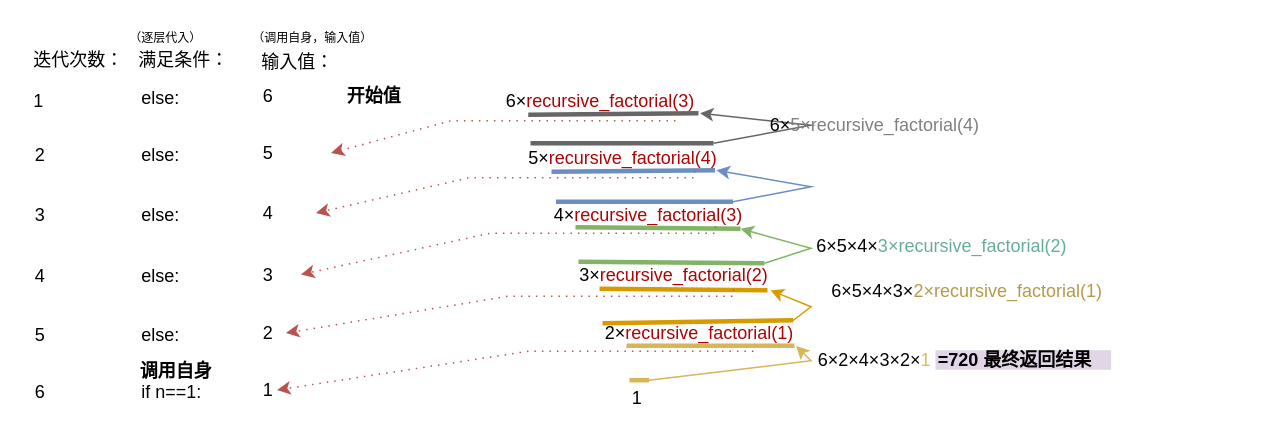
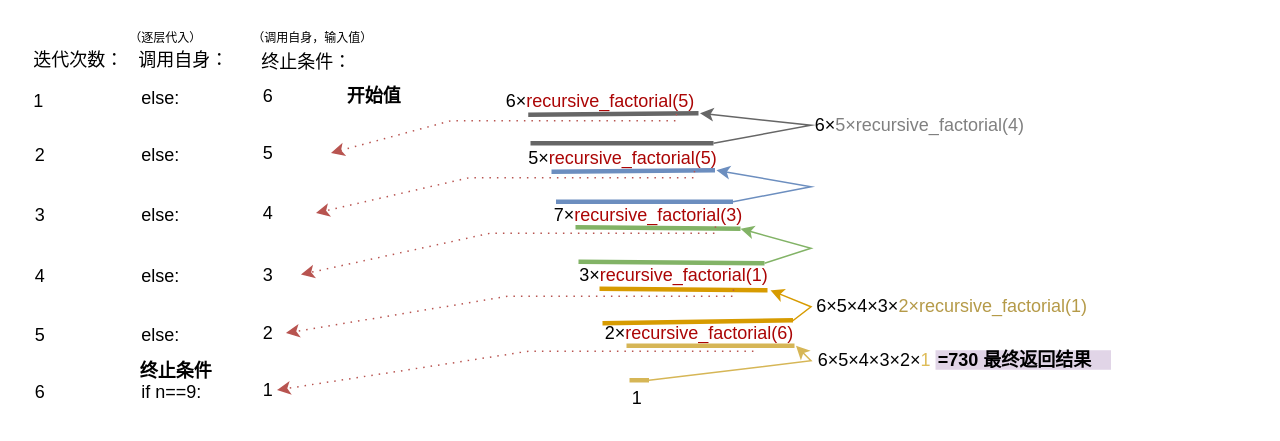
- <mxCell id="5" value="满足条件：" style="text;html=1;strokeColor=none;fillColor=none;align=left;verticalAlign=middle;whiteSpace=wrap;rounded=0;" vertex="1" parent="1"><mxGeometry x="90" y="35" width="80" height="10" as="geometry" /></mxCell>
+ <mxCell id="5" value="调用自身：" style="text;html=1;strokeColor=none;fillColor=none;align=left;verticalAlign=middle;whiteSpace=wrap;rounded=0;" vertex="1" parent="1"><mxGeometry x="90" y="35" width="80" height="10" as="geometry" /></mxCell>
- <mxCell id="2" value="输入值：" style="text;html=1;strokeColor=none;fillColor=none;align=left;verticalAlign=middle;whiteSpace=wrap;rounded=0;" vertex="1" parent="1"><mxGeometry x="172" y="31" width="160" height="20" as="geometry" /></mxCell>
+ <mxCell id="2" value="终止条件：" style="text;html=1;strokeColor=none;fillColor=none;align=left;verticalAlign=middle;whiteSpace=wrap;rounded=0;" vertex="1" parent="1"><mxGeometry x="172" y="31" width="160" height="20" as="geometry" /></mxCell>
- <mxCell id="8" value="6×&lt;font color=&quot;#ab0505&quot;&gt;recursive_factorial(3)&lt;/font&gt;" style="text;html=1;strokeColor=none;fillColor=none;align=left;verticalAlign=middle;whiteSpace=wrap;rounded=0;fontSize=12;" vertex="1" parent="1"><mxGeometry x="335" y="60" width="150" height="14" as="geometry" /></mxCell>
+ <mxCell id="8" value="6×&lt;font color=&quot;#ab0505&quot;&gt;recursive_factorial(5)&lt;/font&gt;" style="text;html=1;strokeColor=none;fillColor=none;align=left;verticalAlign=middle;whiteSpace=wrap;rounded=0;fontSize=12;" vertex="1" parent="1"><mxGeometry x="335" y="60" width="150" height="14" as="geometry" /></mxCell>
- <mxCell id="51" value="6&lt;span style=&quot;&quot;&gt;×&lt;/span&gt;&lt;font color=&quot;#808080&quot;&gt;5&lt;font&gt;×recursive_factorial(4)&lt;/font&gt;&lt;/font&gt;" style="text;html=1;strokeColor=none;fillColor=none;align=left;verticalAlign=middle;whiteSpace=wrap;rounded=0;fontSize=12;fontColor=#030303;" vertex="1" parent="1"><mxGeometry x="511" y="76" width="269" height="14" as="geometry" /></mxCell>
+ <mxCell id="51" value="6&lt;span style=&quot;&quot;&gt;×&lt;/span&gt;&lt;font color=&quot;#808080&quot;&gt;5&lt;font&gt;×recursive_factorial(4)&lt;/font&gt;&lt;/font&gt;" style="text;html=1;strokeColor=none;fillColor=none;align=left;verticalAlign=middle;whiteSpace=wrap;rounded=0;fontSize=12;fontColor=#030303;" vertex="1" parent="1"><mxGeometry x="541" y="76" width="269" height="14" as="geometry" /></mxCell>
- <mxCell id="14" value="5×&lt;font color=&quot;#ab0505&quot;&gt;recursive_factorial&lt;/font&gt;&lt;font color=&quot;#ab0505&quot;&gt;(4)&lt;/font&gt;" style="text;html=1;strokeColor=none;fillColor=none;align=left;verticalAlign=middle;whiteSpace=wrap;rounded=0;fontSize=12;" vertex="1" parent="1"><mxGeometry x="350" y="98" width="140" height="14" as="geometry" /></mxCell>
+ <mxCell id="14" value="5×&lt;font color=&quot;#ab0505&quot;&gt;recursive_factorial&lt;/font&gt;&lt;font color=&quot;#ab0505&quot;&gt;(5)&lt;/font&gt;" style="text;html=1;strokeColor=none;fillColor=none;align=left;verticalAlign=middle;whiteSpace=wrap;rounded=0;fontSize=12;" vertex="1" parent="1"><mxGeometry x="350" y="98" width="140" height="14" as="geometry" /></mxCell>
- <mxCell id="15" value="4×&lt;font color=&quot;#ab0505&quot;&gt;recursive_factorial&lt;/font&gt;&lt;font color=&quot;#ab0505&quot;&gt;(3)&lt;/font&gt;" style="text;html=1;strokeColor=none;fillColor=none;align=left;verticalAlign=middle;whiteSpace=wrap;rounded=0;fontSize=12;" vertex="1" parent="1"><mxGeometry x="367" y="136" width="150" height="14" as="geometry" /></mxCell>
+ <mxCell id="15" value="7×&lt;font color=&quot;#ab0505&quot;&gt;recursive_factorial&lt;/font&gt;&lt;font color=&quot;#ab0505&quot;&gt;(3)&lt;/font&gt;" style="text;html=1;strokeColor=none;fillColor=none;align=left;verticalAlign=middle;whiteSpace=wrap;rounded=0;fontSize=12;" vertex="1" parent="1"><mxGeometry x="367" y="136" width="150" height="14" as="geometry" /></mxCell>
- <mxCell id="55" value="6×5&lt;font&gt;×4&lt;/font&gt;×&lt;font color=&quot;#67ab9f&quot;&gt;3&lt;/font&gt;&lt;font color=&quot;#67ab9f&quot;&gt;&lt;span style=&quot;&quot;&gt;×&lt;/span&gt;&lt;font&gt;recursive_factorial(2)&lt;/font&gt;&lt;/font&gt;" style="text;html=1;strokeColor=none;fillColor=none;align=left;verticalAlign=middle;whiteSpace=wrap;rounded=0;fontSize=12;fontColor=#030303;" vertex="1" parent="1"><mxGeometry x="542" y="154" width="289" height="20" as="geometry" /></mxCell>
- <mxCell id="16" value="3×&lt;font color=&quot;#ab0505&quot;&gt;recursive_factorial&lt;/font&gt;&lt;font color=&quot;#ab0505&quot;&gt;(2)&lt;/font&gt;" style="text;html=1;strokeColor=none;fillColor=none;align=left;verticalAlign=middle;whiteSpace=wrap;rounded=0;fontSize=12;" vertex="1" parent="1"><mxGeometry x="384" y="176" width="150" height="14" as="geometry" /></mxCell>
+ <mxCell id="16" value="3×&lt;font color=&quot;#ab0505&quot;&gt;recursive_factorial&lt;/font&gt;&lt;font color=&quot;#ab0505&quot;&gt;(1)&lt;/font&gt;" style="text;html=1;strokeColor=none;fillColor=none;align=left;verticalAlign=middle;whiteSpace=wrap;rounded=0;fontSize=12;" vertex="1" parent="1"><mxGeometry x="384" y="176" width="150" height="14" as="geometry" /></mxCell>
- <mxCell id="56" value="6×5&lt;font&gt;×4&lt;/font&gt;×3×&lt;font color=&quot;#b59a48&quot;&gt;2&lt;/font&gt;&lt;font color=&quot;#b59a48&quot;&gt;&lt;span style=&quot;&quot;&gt;×&lt;/span&gt;&lt;font&gt;recursive_factorial(1)&lt;/font&gt;&lt;/font&gt;" style="text;html=1;strokeColor=none;fillColor=none;align=left;verticalAlign=middle;whiteSpace=wrap;rounded=0;fontSize=12;fontColor=#030303;" vertex="1" parent="1"><mxGeometry x="552" y="184" width="289" height="20" as="geometry" /></mxCell>
+ <mxCell id="56" value="6×5&lt;font&gt;×4&lt;/font&gt;×3×&lt;font color=&quot;#b59a48&quot;&gt;2&lt;/font&gt;&lt;font color=&quot;#b59a48&quot;&gt;&lt;span style=&quot;&quot;&gt;×&lt;/span&gt;&lt;font&gt;recursive_factorial(1)&lt;/font&gt;&lt;/font&gt;" style="text;html=1;strokeColor=none;fillColor=none;align=left;verticalAlign=middle;whiteSpace=wrap;rounded=0;fontSize=12;fontColor=#030303;" vertex="1" parent="1"><mxGeometry x="542" y="194" width="289" height="20" as="geometry" /></mxCell>
- <mxCell id="17" value="2×&lt;font color=&quot;#ab0505&quot;&gt;recursive_factorial&lt;/font&gt;&lt;font color=&quot;#ab0505&quot;&gt;(1)&lt;/font&gt;" style="text;html=1;strokeColor=none;fillColor=none;align=left;verticalAlign=middle;whiteSpace=wrap;rounded=0;fontSize=12;" vertex="1" parent="1"><mxGeometry x="401" y="215" width="150" height="14" as="geometry" /></mxCell>
+ <mxCell id="17" value="2×&lt;font color=&quot;#ab0505&quot;&gt;recursive_factorial&lt;/font&gt;&lt;font color=&quot;#ab0505&quot;&gt;(6)&lt;/font&gt;" style="text;html=1;strokeColor=none;fillColor=none;align=left;verticalAlign=middle;whiteSpace=wrap;rounded=0;fontSize=12;" vertex="1" parent="1"><mxGeometry x="401" y="215" width="150" height="14" as="geometry" /></mxCell>
- <mxCell id="57" value="6&lt;span style=&quot;&quot;&gt;×&lt;/span&gt;2&lt;font&gt;×4&lt;/font&gt;&lt;span style=&quot;&quot;&gt;×3&lt;/span&gt;&lt;span style=&quot;&quot;&gt;×2&lt;/span&gt;&lt;span style=&quot;&quot;&gt;×&lt;/span&gt;&lt;font color=&quot;#debc58&quot;&gt;1&lt;/font&gt;" style="text;html=1;strokeColor=none;fillColor=none;align=left;verticalAlign=middle;whiteSpace=wrap;rounded=0;fontSize=12;fontColor=#030303;" vertex="1" parent="1"><mxGeometry x="543" y="230" width="87" height="20" as="geometry" /></mxCell>
+ <mxCell id="57" value="6&lt;span style=&quot;&quot;&gt;×&lt;/span&gt;5&lt;font&gt;×4&lt;/font&gt;&lt;span style=&quot;&quot;&gt;×3&lt;/span&gt;&lt;span style=&quot;&quot;&gt;×2&lt;/span&gt;&lt;span style=&quot;&quot;&gt;×&lt;/span&gt;&lt;font color=&quot;#debc58&quot;&gt;1&lt;/font&gt;" style="text;html=1;strokeColor=none;fillColor=none;align=left;verticalAlign=middle;whiteSpace=wrap;rounded=0;fontSize=12;fontColor=#030303;" vertex="1" parent="1"><mxGeometry x="543" y="230" width="87" height="20" as="geometry" /></mxCell>
- <mxCell id="52" value="&lt;span style=&quot;&quot;&gt;=720&amp;nbsp;&lt;/span&gt;最终返回结果" style="text;html=1;strokeColor=none;fillColor=#e1d5e7;align=left;verticalAlign=middle;whiteSpace=wrap;rounded=0;fontSize=12;fontColor=#000000;fontStyle=1" vertex="1" parent="1"><mxGeometry x="623" y="233" width="117" height="13" as="geometry" /></mxCell>
+ <mxCell id="52" value="&lt;span style=&quot;&quot;&gt;=730&amp;nbsp;&lt;/span&gt;最终返回结果" style="text;html=1;strokeColor=none;fillColor=#e1d5e7;align=left;verticalAlign=middle;whiteSpace=wrap;rounded=0;fontSize=12;fontColor=#000000;fontStyle=1" vertex="1" parent="1"><mxGeometry x="623" y="233" width="117" height="13" as="geometry" /></mxCell>
- <mxCell id="53" value="调用自身" style="text;html=1;strokeColor=none;fillColor=none;align=center;verticalAlign=middle;whiteSpace=wrap;rounded=0;fontSize=12;fontColor=#000000;fontStyle=1" vertex="1" parent="1"><mxGeometry x="87" y="242" width="60" height="10" as="geometry" /></mxCell>
+ <mxCell id="53" value="终止条件" style="text;html=1;strokeColor=none;fillColor=none;align=center;verticalAlign=middle;whiteSpace=wrap;rounded=0;fontSize=12;fontColor=#000000;fontStyle=1" vertex="1" parent="1"><mxGeometry x="87" y="242" width="60" height="10" as="geometry" /></mxCell>
- <mxCell id="30" value="if n==1:" style="text;html=1;strokeColor=none;fillColor=none;align=left;verticalAlign=middle;whiteSpace=wrap;rounded=0;fontSize=12;" vertex="1" parent="1"><mxGeometry x="92" y="256" width="50" height="10" as="geometry" /></mxCell>
+ <mxCell id="30" value="if n==9:" style="text;html=1;strokeColor=none;fillColor=none;align=left;verticalAlign=middle;whiteSpace=wrap;rounded=0;fontSize=12;" vertex="1" parent="1"><mxGeometry x="92" y="256" width="50" height="10" as="geometry" /></mxCell>
